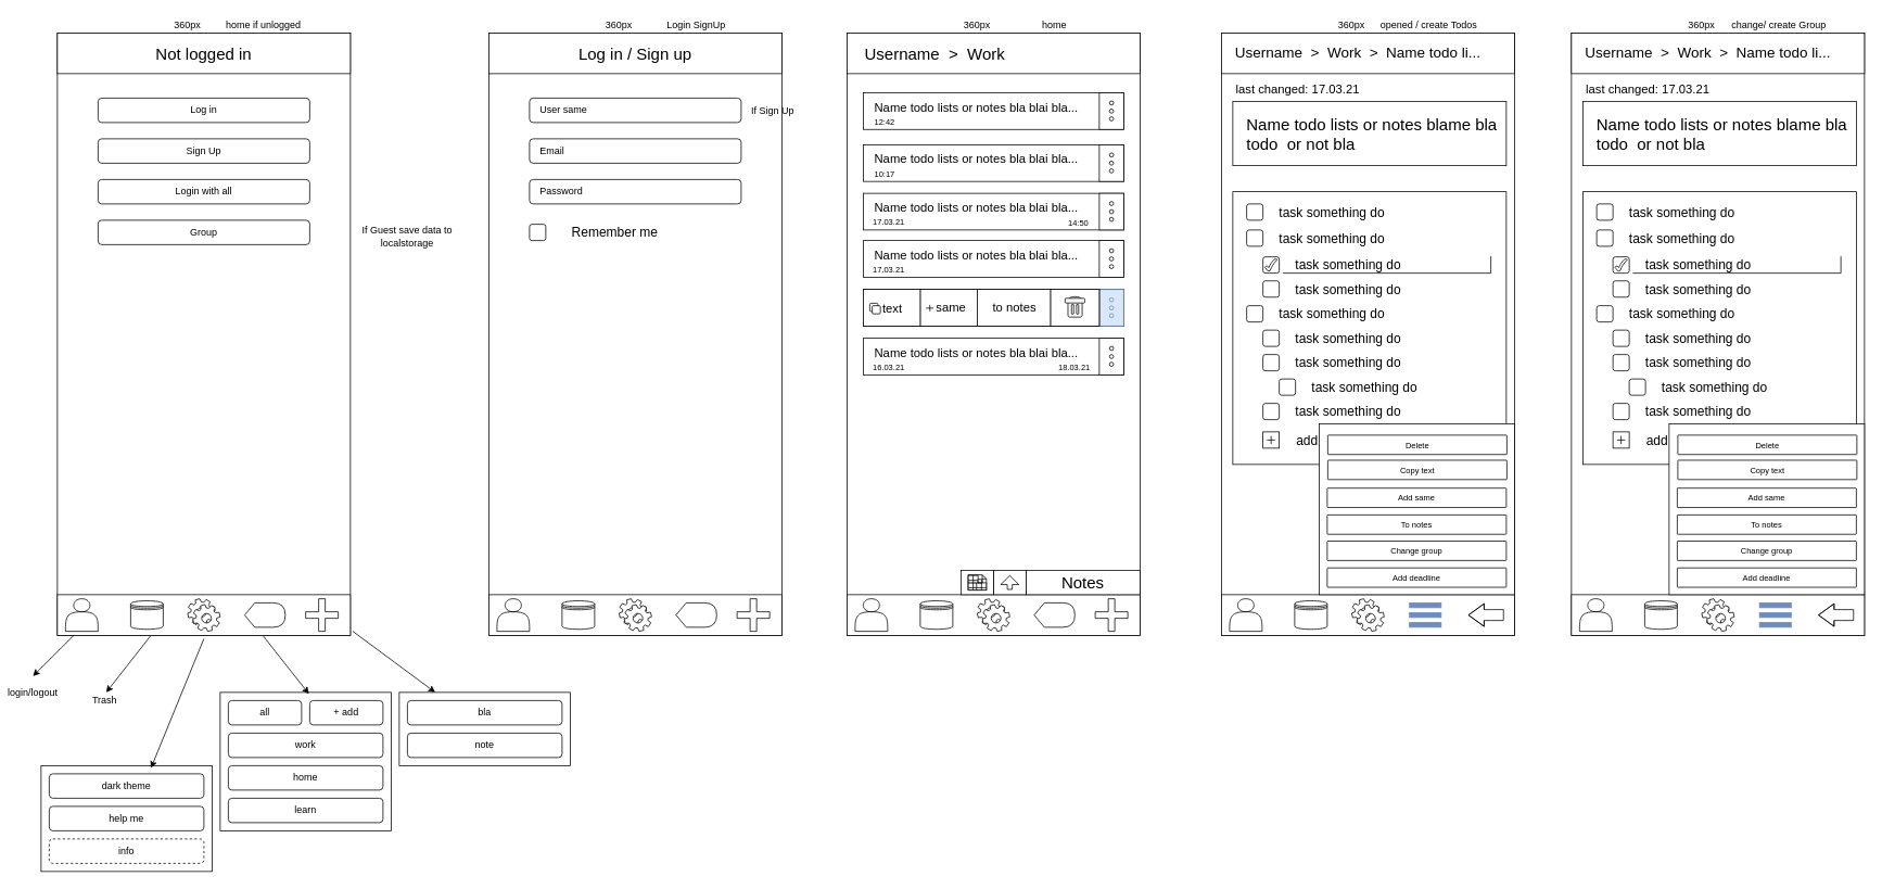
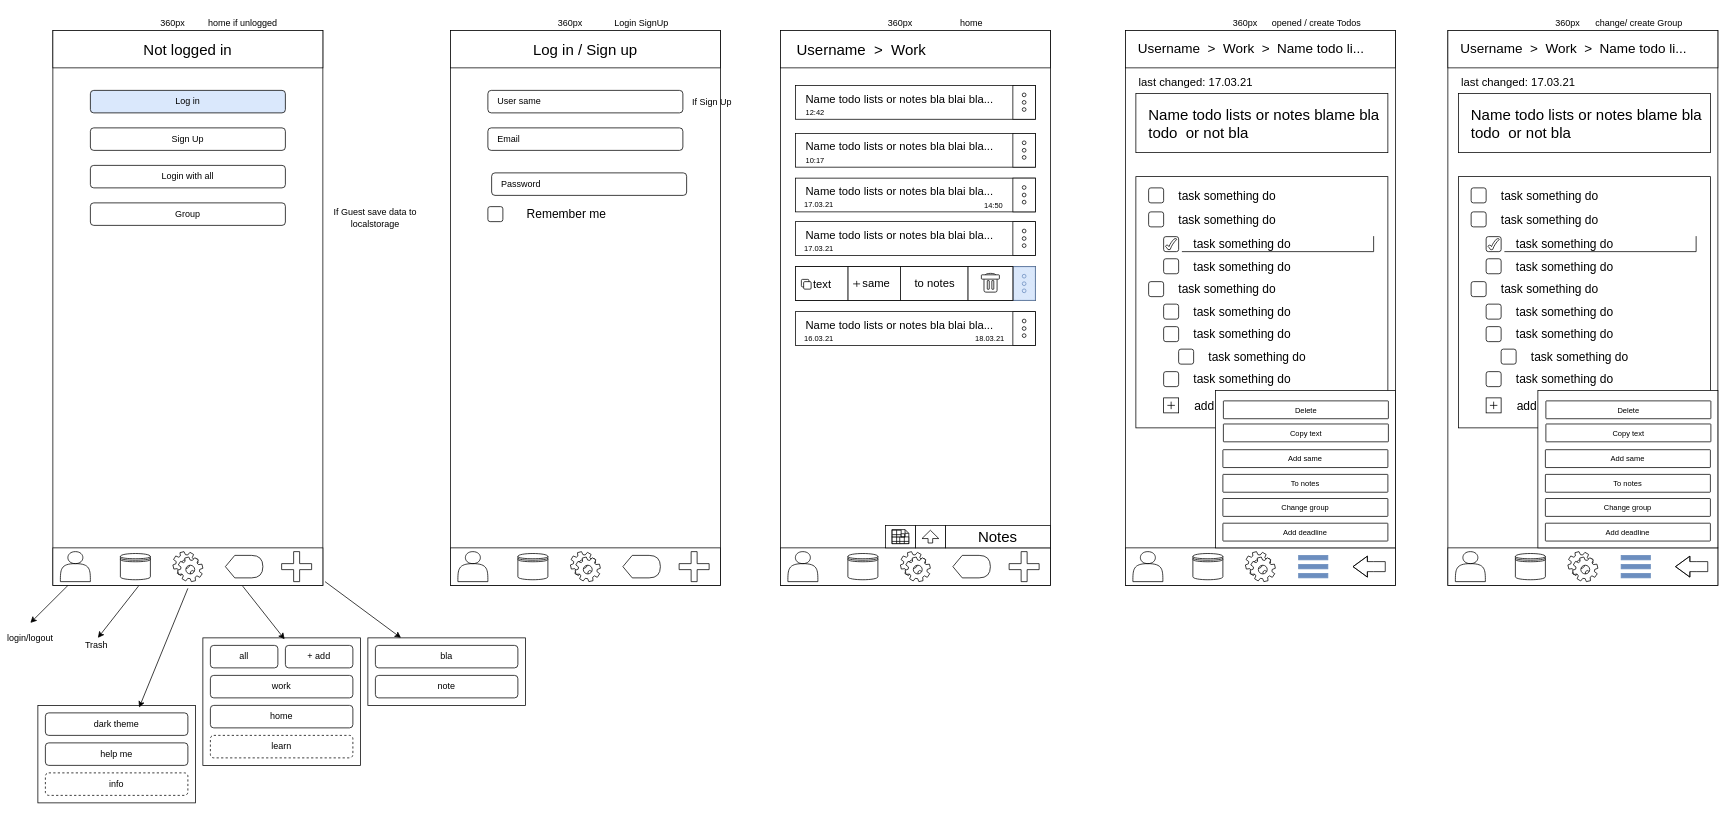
- <mxCell id="30" value="Log in" style="rounded=1;whiteSpace=wrap;html=1;" parent="1" vertex="1"><mxGeometry x="120" y="120" width="260" height="30" as="geometry" /></mxCell>
+ <mxCell id="30" value="Log in" style="rounded=1;whiteSpace=wrap;html=1;fillColor=#dae8fc;" parent="1" vertex="1"><mxGeometry x="120" y="120" width="260" height="30" as="geometry" /></mxCell>
- <mxCell id="46" value="Password" style="rounded=1;whiteSpace=wrap;html=1;align=left;spacingLeft=11;" parent="1" vertex="1"><mxGeometry x="650" y="220" width="260" height="30" as="geometry" /></mxCell>
+ <mxCell id="46" value="Password" style="rounded=1;whiteSpace=wrap;html=1;align=left;spacingLeft=11;" parent="1" vertex="1"><mxGeometry x="655" y="230" width="260" height="30" as="geometry" /></mxCell>
- <mxCell id="19" value="learn" style="rounded=1;whiteSpace=wrap;html=1;" parent="1" vertex="1"><mxGeometry x="280" y="980" width="190" height="30" as="geometry" /></mxCell>
+ <mxCell id="19" value="learn" style="rounded=1;whiteSpace=wrap;html=1;dashed=1;" parent="1" vertex="1"><mxGeometry x="280" y="980" width="190" height="30" as="geometry" /></mxCell>
